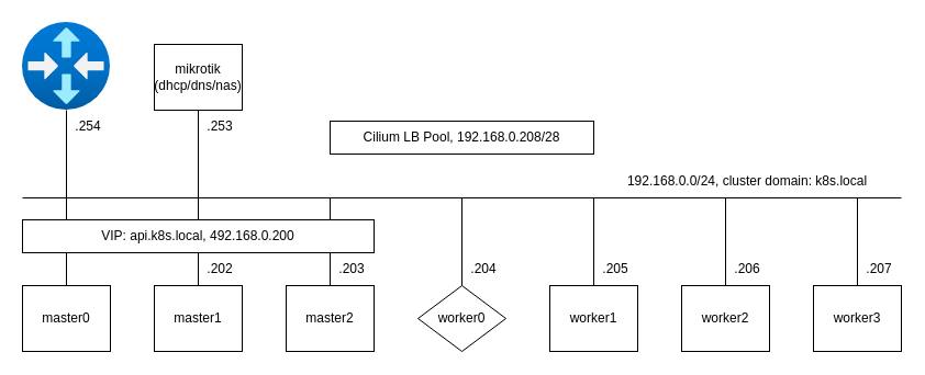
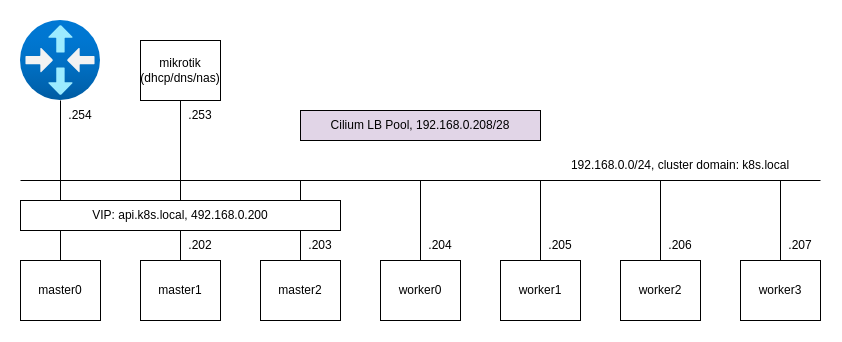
- <mxCell id="31" value="Cilium LB Pool, 192.168.0.208/28" style="rounded=0;whiteSpace=wrap;html=1;" parent="1" vertex="1"><mxGeometry x="300" y="110" width="240" height="30" as="geometry" /></mxCell>
+ <mxCell id="31" value="Cilium LB Pool, 192.168.0.208/28" style="rounded=0;whiteSpace=wrap;html=1;fillColor=#e1d5e7;" parent="1" vertex="1"><mxGeometry x="300" y="110" width="240" height="30" as="geometry" /></mxCell>
- <mxCell id="6" value="worker0" style="rhombus;whiteSpace=wrap;html=1;" parent="1" vertex="1"><mxGeometry x="380" y="260" width="80" height="60" as="geometry" /></mxCell>
+ <mxCell id="6" value="worker0" style="rounded=0;whiteSpace=wrap;html=1;" parent="1" vertex="1"><mxGeometry x="380" y="260" width="80" height="60" as="geometry" /></mxCell>
